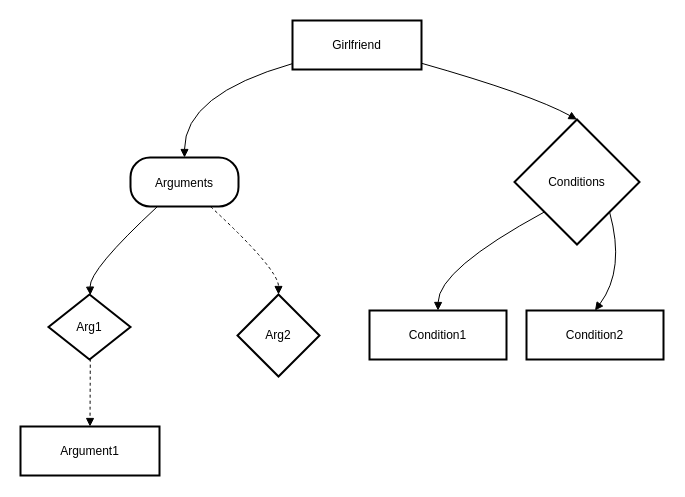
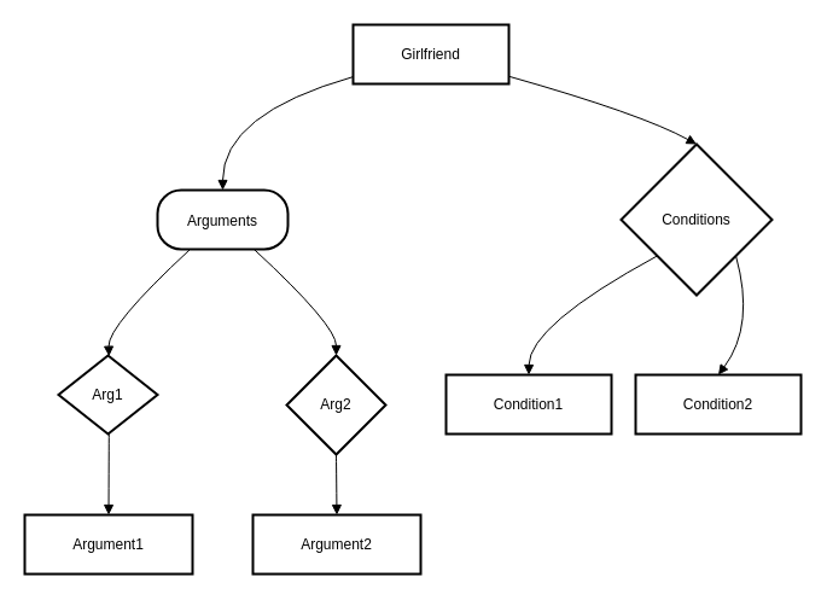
- <mxCell id="14" value="" style="curved=1;startArrow=none;endArrow=block;exitX=0.74;exitY=1;entryX=0.5;entryY=0;dashed=1;" edge="1" parent="1" source="3" target="6"><mxGeometry relative="1" as="geometry"><Array as="points"><mxPoint x="278" y="269" /></Array></mxGeometry></mxCell>
+ <mxCell id="14" value="" style="curved=1;startArrow=none;endArrow=block;exitX=0.74;exitY=1;entryX=0.5;entryY=0;" edge="1" parent="1" source="3" target="6"><mxGeometry relative="1" as="geometry"><Array as="points"><mxPoint x="278" y="269" /></Array></mxGeometry></mxCell>
- <mxCell id="17" value="" style="curved=1;startArrow=none;endArrow=block;exitX=0.51;exitY=1;entryX=0.5;entryY=-0.01;dashed=1;" edge="1" parent="1" source="5" target="9"><mxGeometry relative="1" as="geometry"><Array as="points" /></mxGeometry></mxCell>
+ <mxCell id="17" value="" style="curved=1;startArrow=none;endArrow=block;exitX=0.51;exitY=1;entryX=0.5;entryY=-0.01;" edge="1" parent="1" source="5" target="9"><mxGeometry relative="1" as="geometry"><Array as="points" /></mxGeometry></mxCell>
+ <mxCell id="18" value="" style="curved=1;startArrow=none;endArrow=block;exitX=0.5;exitY=1;entryX=0.5;entryY=-0.01;" edge="1" parent="1" source="6" target="10"><mxGeometry relative="1" as="geometry"><Array as="points" /></mxGeometry></mxCell>
+ <mxCell id="10" value="Argument2" style="whiteSpace=wrap;strokeWidth=2;" vertex="1" parent="1"><mxGeometry x="209" y="426" width="139" height="49" as="geometry" /></mxCell>
